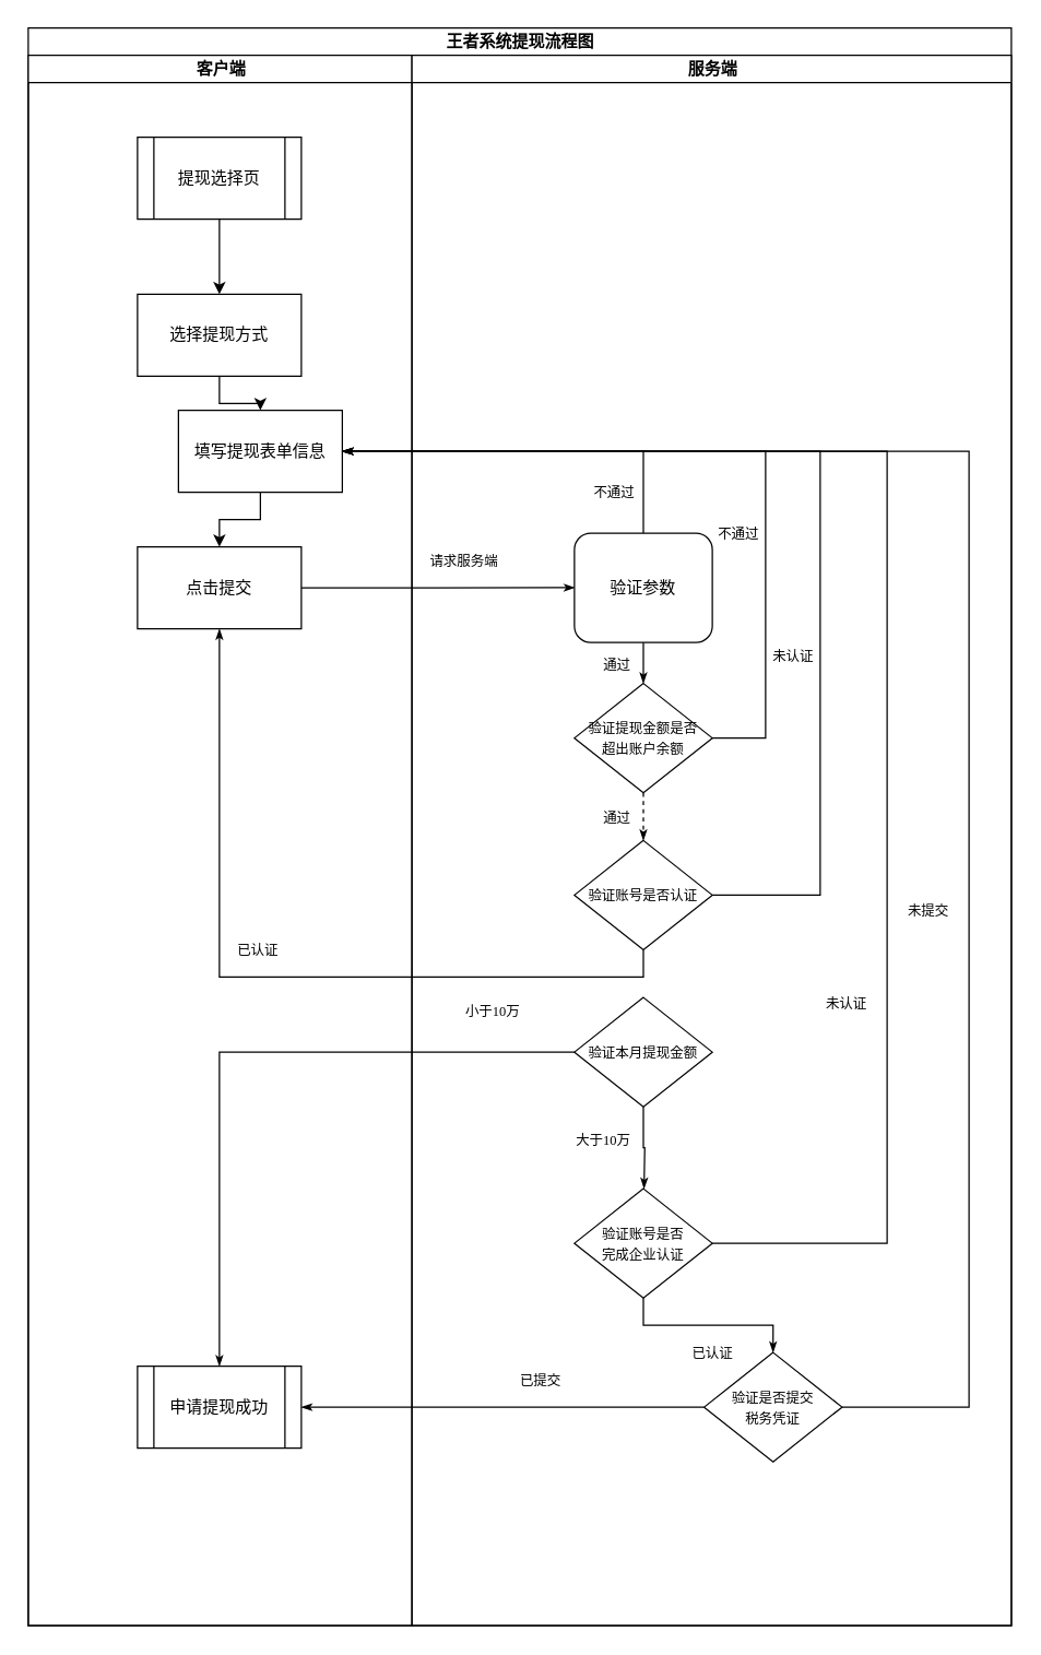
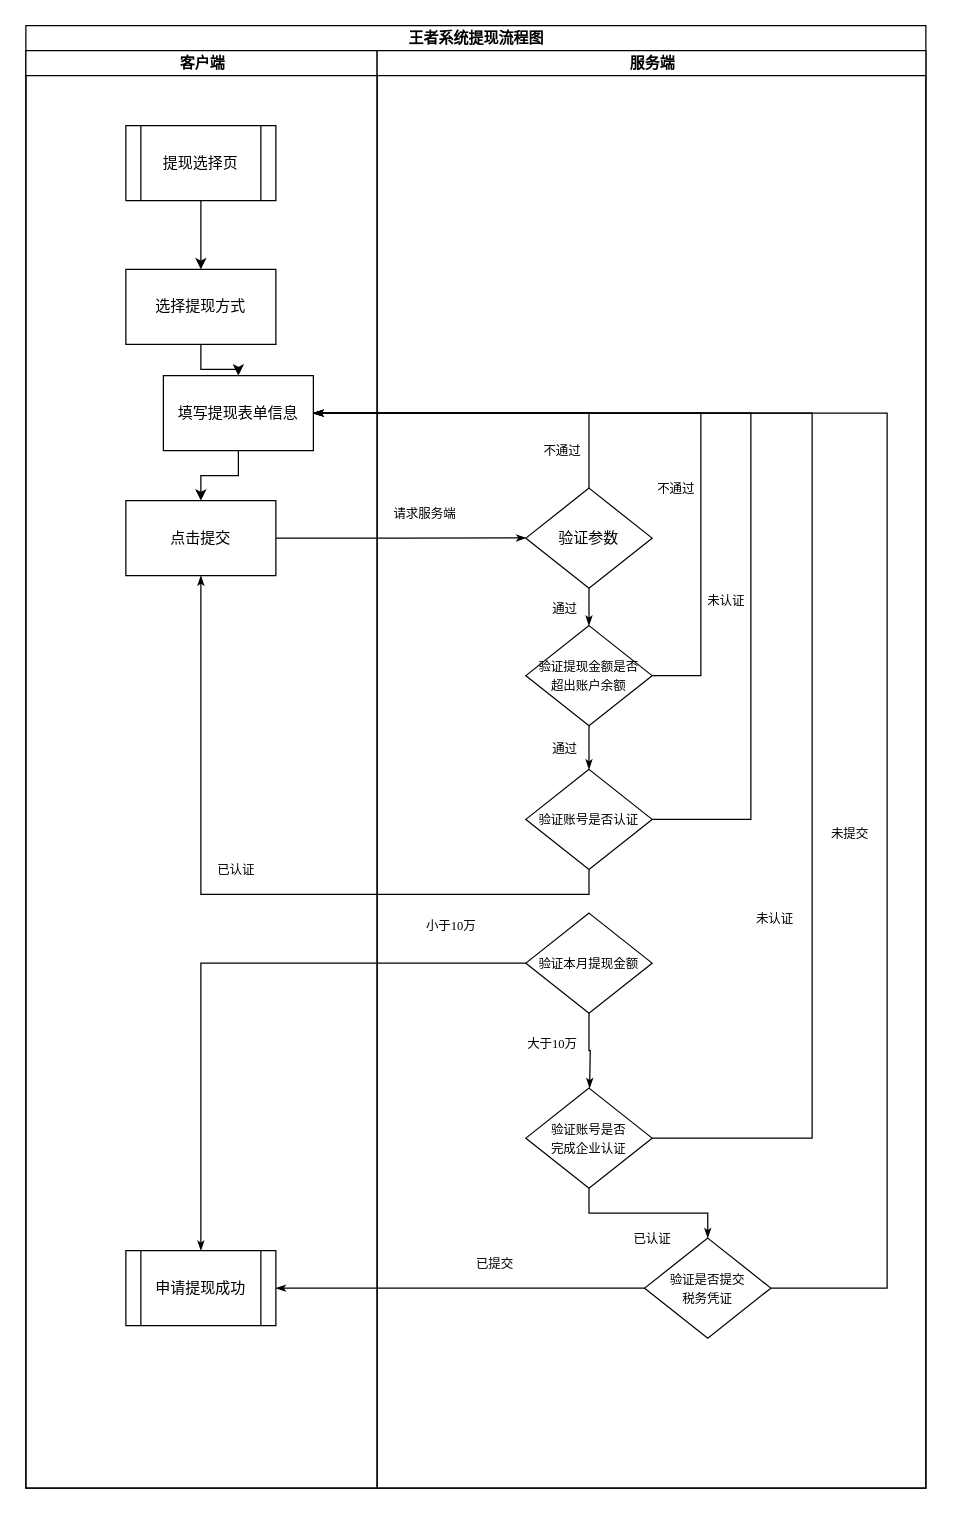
- <mxCell id="17" value="验证参数" style="whiteSpace=wrap;html=1;rounded=1;" parent="16" vertex="1"><mxGeometry x="119" y="350" width="101" height="80" as="geometry" /></mxCell>
+ <mxCell id="17" value="验证参数" style="rhombus;whiteSpace=wrap;html=1;" parent="16" vertex="1"><mxGeometry x="119" y="350" width="101" height="80" as="geometry" /></mxCell>
- <mxCell id="19" value="&lt;font style=&quot;font-size: 10px&quot;&gt;通过&lt;/font&gt;" style="edgeStyle=orthogonalEdgeStyle;rounded=0;html=1;labelBackgroundColor=none;startArrow=none;startFill=0;startSize=5;endArrow=classicThin;endFill=1;endSize=5;jettySize=auto;orthogonalLoop=1;strokeColor=#000000;strokeWidth=1;fontFamily=Verdana;fontSize=8;fontColor=#000000;exitX=0.5;exitY=1;exitDx=0;exitDy=0;entryX=0.5;entryY=0;entryDx=0;entryDy=0;dashed=1;" parent="16" source="25" target="18" edge="1"><mxGeometry x="0.035" y="-20" relative="1" as="geometry"><mxPoint as="offset" /><mxPoint x="179.571" y="359.857" as="sourcePoint" /><mxPoint x="170" y="480" as="targetPoint" /></mxGeometry></mxCell>
+ <mxCell id="19" value="&lt;font style=&quot;font-size: 10px&quot;&gt;通过&lt;/font&gt;" style="edgeStyle=orthogonalEdgeStyle;rounded=0;html=1;labelBackgroundColor=none;startArrow=none;startFill=0;startSize=5;endArrow=classicThin;endFill=1;endSize=5;jettySize=auto;orthogonalLoop=1;strokeColor=#000000;strokeWidth=1;fontFamily=Verdana;fontSize=8;fontColor=#000000;exitX=0.5;exitY=1;exitDx=0;exitDy=0;entryX=0.5;entryY=0;entryDx=0;entryDy=0;" parent="16" source="25" target="18" edge="1"><mxGeometry x="0.035" y="-20" relative="1" as="geometry"><mxPoint as="offset" /><mxPoint x="179.571" y="359.857" as="sourcePoint" /><mxPoint x="170" y="480" as="targetPoint" /></mxGeometry></mxCell>
